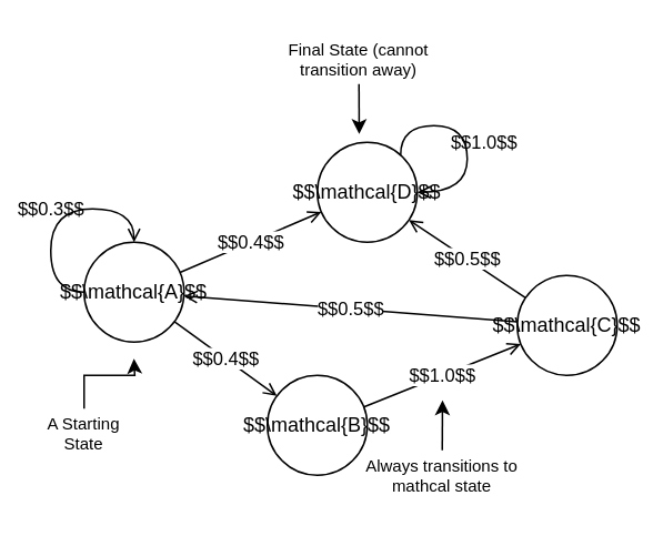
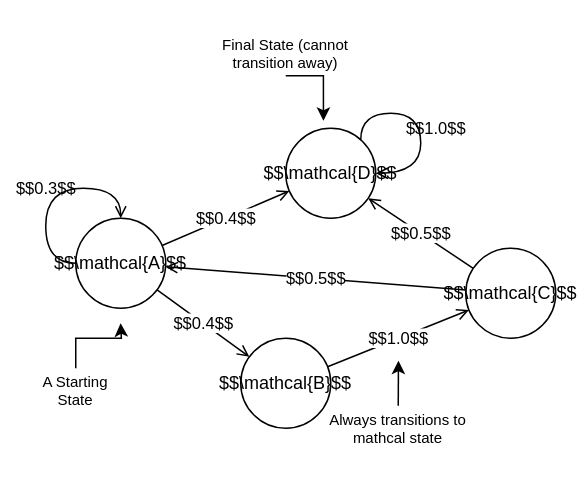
- <mxCell id="16" value="Final State (cannot transition away)" style="text;html=1;strokeColor=none;fillColor=none;align=center;verticalAlign=middle;whiteSpace=wrap;rounded=0;fontSize=10;" vertex="1" parent="1"><mxGeometry x="160" y="20" width="110" height="30" as="geometry" /></mxCell>
+ <mxCell id="16" value="Final State (cannot transition away)" style="text;html=1;strokeColor=none;fillColor=none;align=center;verticalAlign=middle;whiteSpace=wrap;rounded=0;fontSize=10;" vertex="1" parent="1"><mxGeometry x="135" y="20" width="110" height="30" as="geometry" /></mxCell>
